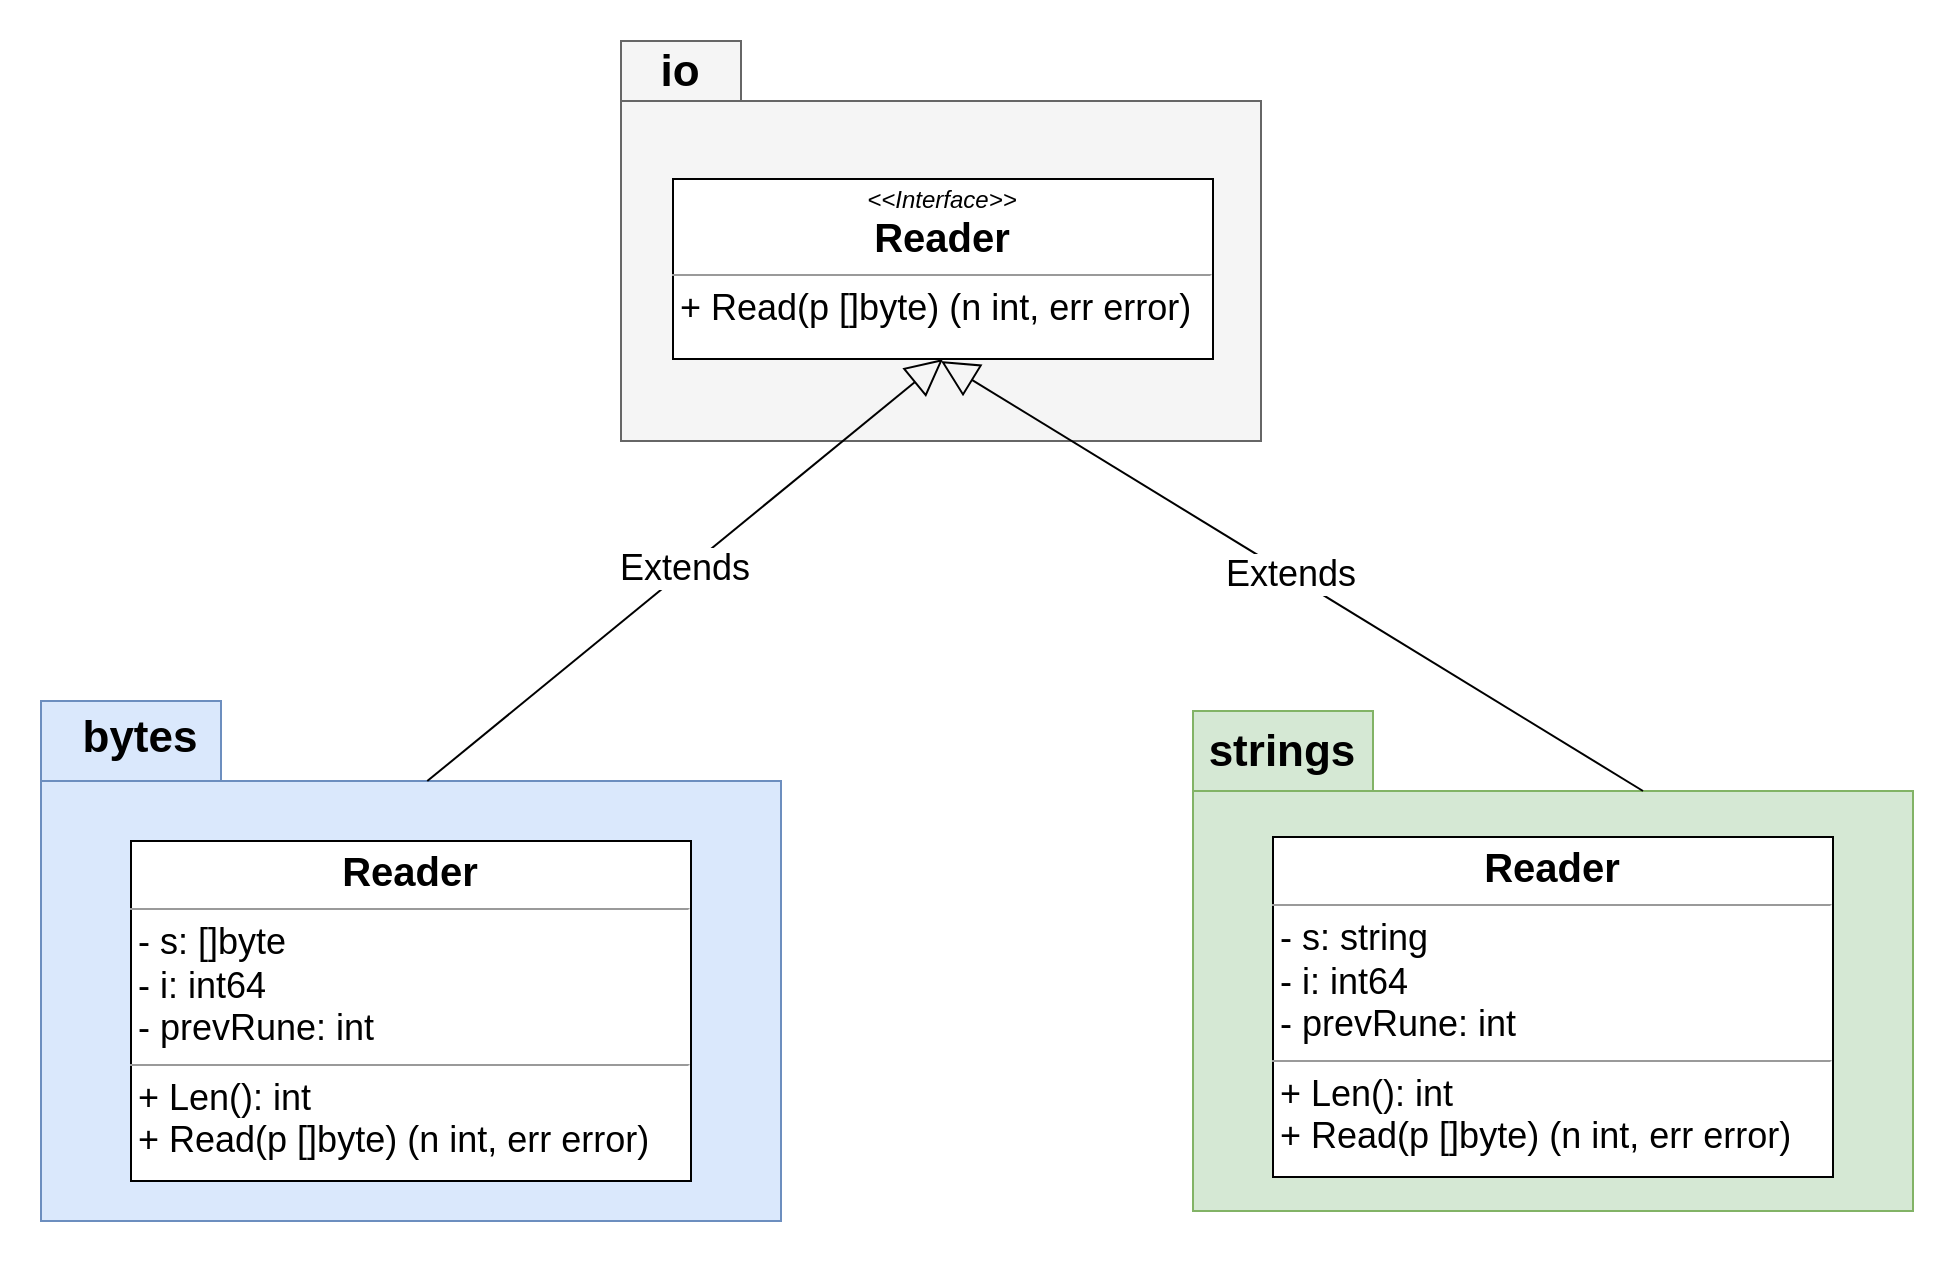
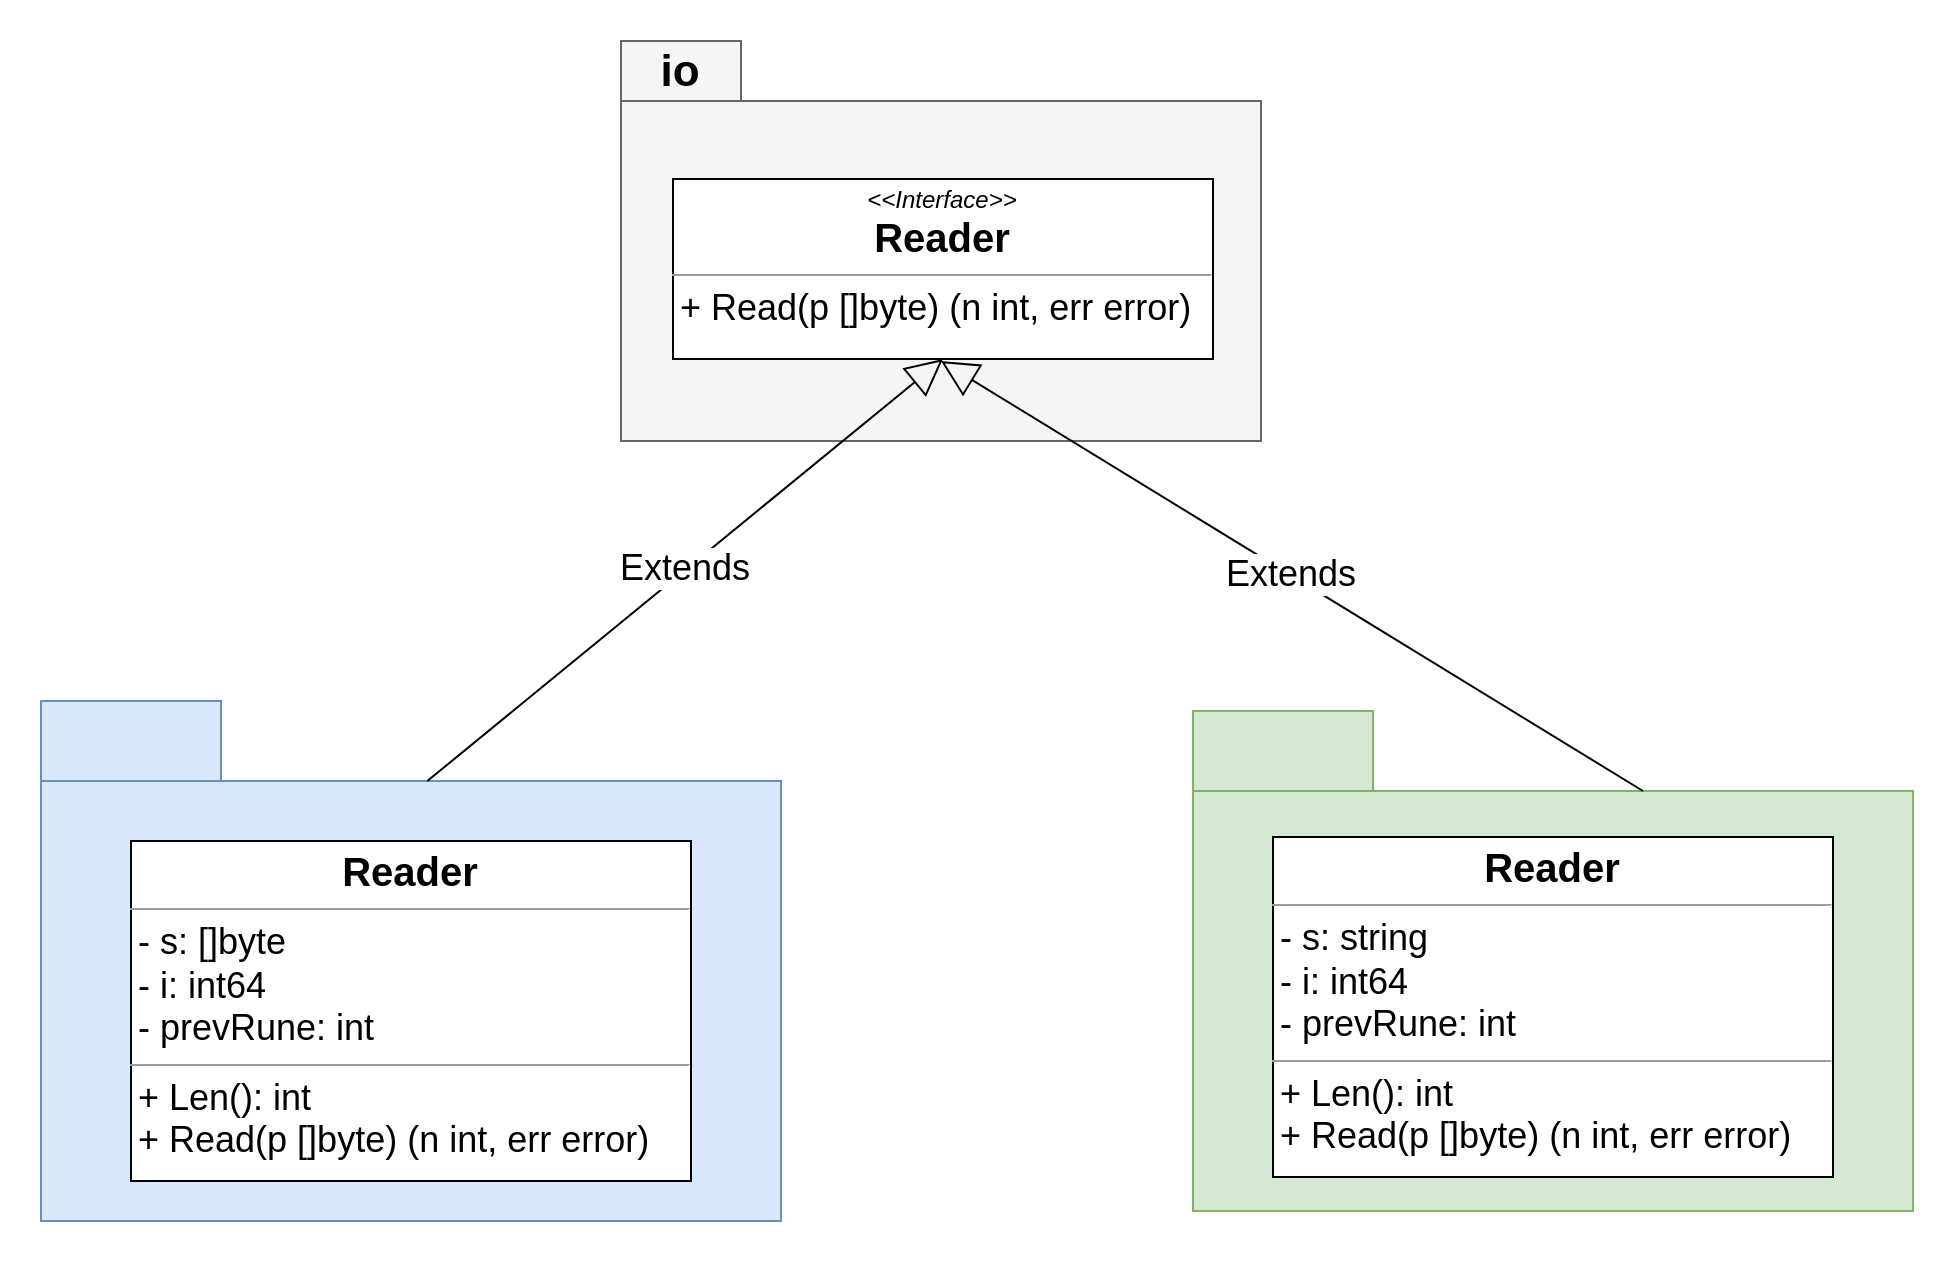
- <mxCell id="7" value="bytes" style="text;align=center;fontStyle=1;verticalAlign=middle;spacingLeft=3;spacingRight=3;strokeColor=none;rotatable=0;points=[[0,0.5],[1,0.5]];portConstraint=eastwest;fontSize=22;" vertex="1" parent="1"><mxGeometry x="30" y="353" width="80" height="26" as="geometry" /></mxCell>
- <mxCell id="8" value="strings" style="text;align=center;fontStyle=1;verticalAlign=middle;spacingLeft=3;spacingRight=3;strokeColor=none;rotatable=0;points=[[0,0.5],[1,0.5]];portConstraint=eastwest;fontSize=22;" vertex="1" parent="1"><mxGeometry x="601" y="360" width="80" height="26" as="geometry" /></mxCell>
